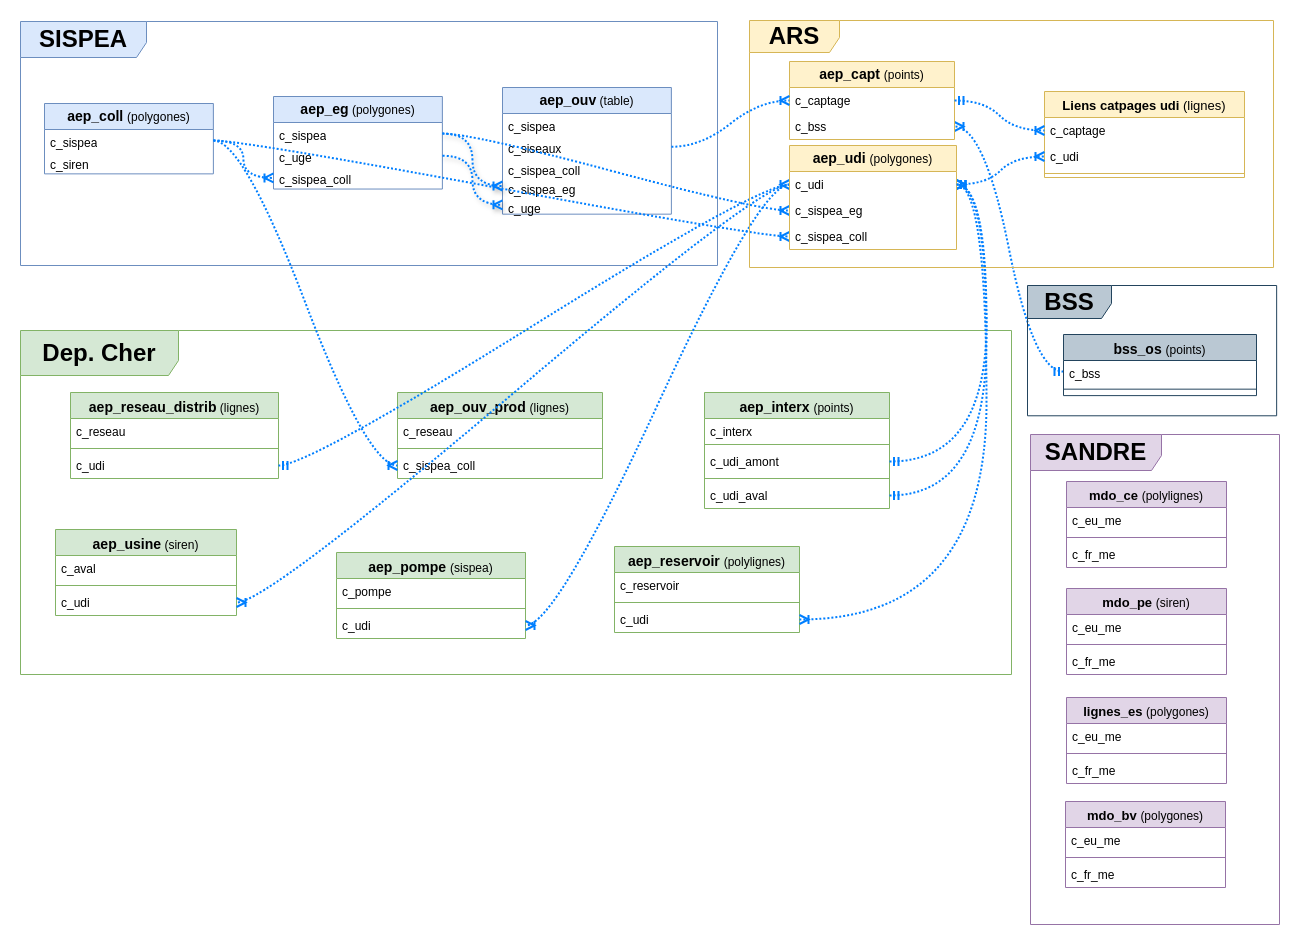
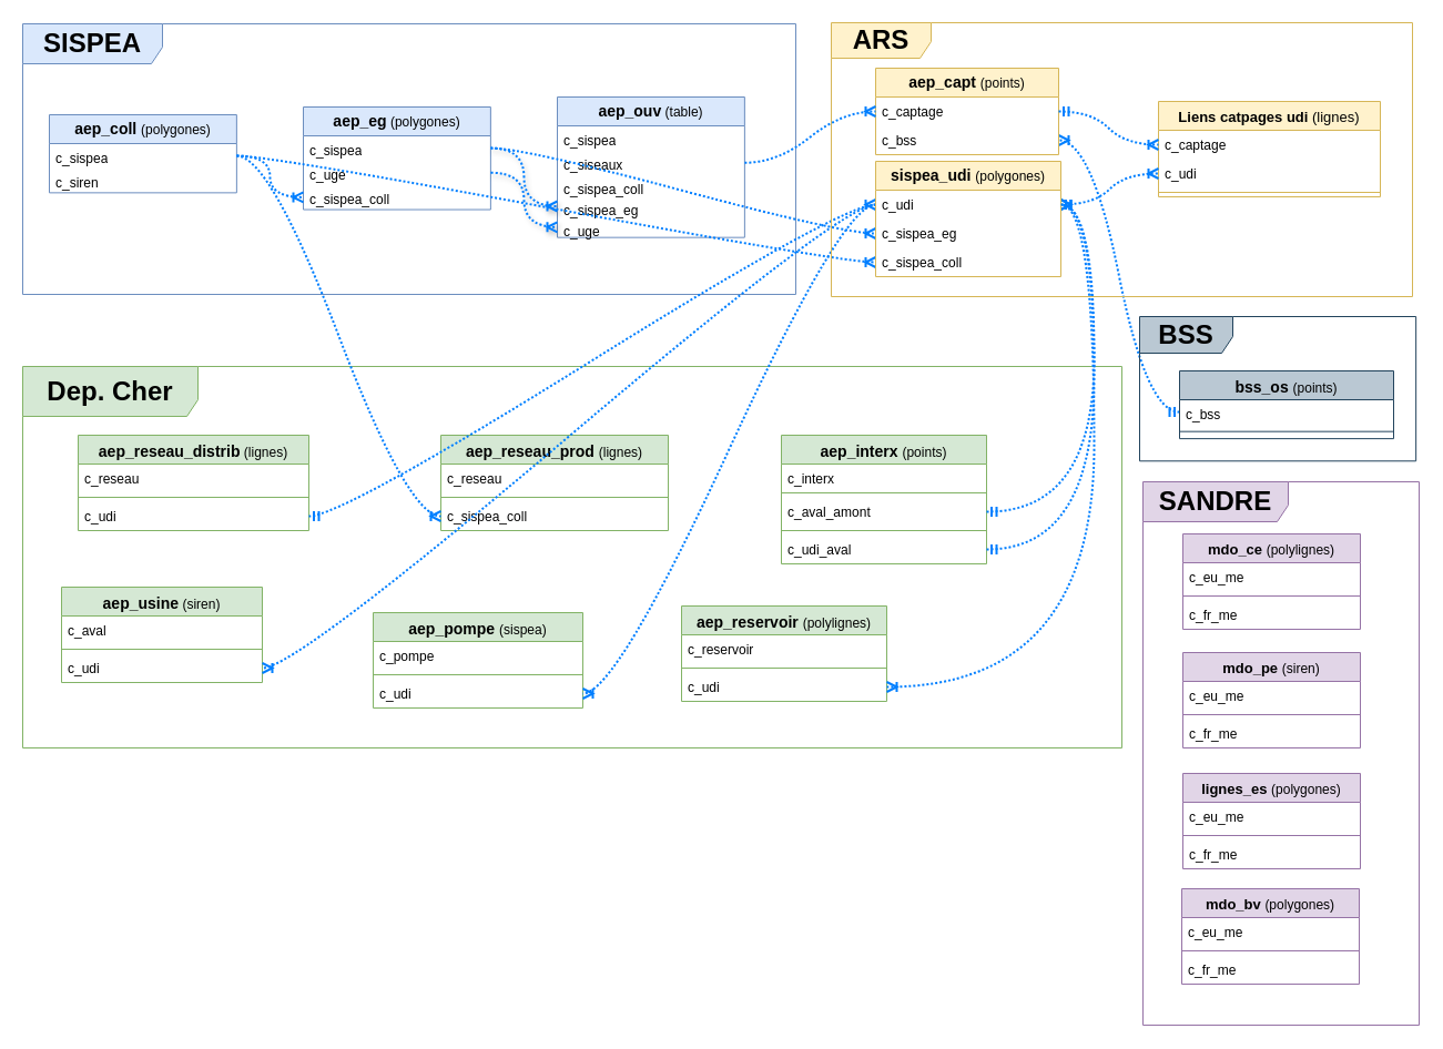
- <mxCell id="61" value="&lt;font style=&quot;font-size: 14px;&quot;&gt;&lt;b&gt;aep_udi&lt;font style=&quot;font-size: 14px;&quot;&gt; &lt;/font&gt;&lt;/b&gt;&lt;/font&gt;&lt;font style=&quot;font-size: 12px;&quot;&gt;(polygones)&lt;font style=&quot;font-size: 12px;&quot;&gt;&lt;br&gt;&lt;/font&gt;&lt;/font&gt;" style="swimlane;fontStyle=0;childLayout=stackLayout;horizontal=1;startSize=26;fillColor=#fff2cc;horizontalStack=0;resizeParent=1;resizeParentMax=0;resizeLast=0;collapsible=1;marginBottom=0;whiteSpace=wrap;html=1;strokeColor=#d6b656;" parent="56" vertex="1"><mxGeometry x="789" y="145" width="167" height="104" as="geometry" /></mxCell>
+ <mxCell id="61" value="&lt;font style=&quot;font-size: 14px;&quot;&gt;&lt;b&gt;sispea_udi&lt;font style=&quot;font-size: 14px;&quot;&gt; &lt;/font&gt;&lt;/b&gt;&lt;/font&gt;&lt;font style=&quot;font-size: 12px;&quot;&gt;(polygones)&lt;font style=&quot;font-size: 12px;&quot;&gt;&lt;br&gt;&lt;/font&gt;&lt;/font&gt;" style="swimlane;fontStyle=0;childLayout=stackLayout;horizontal=1;startSize=26;fillColor=#fff2cc;horizontalStack=0;resizeParent=1;resizeParentMax=0;resizeLast=0;collapsible=1;marginBottom=0;whiteSpace=wrap;html=1;strokeColor=#d6b656;" parent="56" vertex="1"><mxGeometry x="789" y="145" width="167" height="104" as="geometry" /></mxCell>
- <mxCell id="25" value="&lt;font style=&quot;font-size: 14px;&quot;&gt;aep_ouv_prod &lt;/font&gt;&lt;font style=&quot;font-size: 12px;&quot;&gt;&lt;span style=&quot;font-weight: normal;&quot;&gt;(lignes)&lt;/span&gt;&lt;font&gt;&lt;br&gt;&lt;/font&gt;&lt;/font&gt;" style="swimlane;fontStyle=1;align=center;verticalAlign=top;childLayout=stackLayout;horizontal=1;startSize=26;horizontalStack=0;resizeParent=1;resizeParentMax=0;resizeLast=0;collapsible=1;marginBottom=0;whiteSpace=wrap;html=1;fillColor=#d5e8d4;strokeColor=#82b366;" vertex="1" parent="1"><mxGeometry x="397" y="392" width="205" height="86" as="geometry" /></mxCell>
+ <mxCell id="25" value="&lt;font style=&quot;font-size: 14px;&quot;&gt;aep_reseau_prod &lt;/font&gt;&lt;font style=&quot;font-size: 12px;&quot;&gt;&lt;span style=&quot;font-weight: normal;&quot;&gt;(lignes)&lt;/span&gt;&lt;font&gt;&lt;br&gt;&lt;/font&gt;&lt;/font&gt;" style="swimlane;fontStyle=1;align=center;verticalAlign=top;childLayout=stackLayout;horizontal=1;startSize=26;horizontalStack=0;resizeParent=1;resizeParentMax=0;resizeLast=0;collapsible=1;marginBottom=0;whiteSpace=wrap;html=1;fillColor=#d5e8d4;strokeColor=#82b366;" vertex="1" parent="1"><mxGeometry x="397" y="392" width="205" height="86" as="geometry" /></mxCell>
- <mxCell id="46" value="c_udi_amont" style="text;strokeColor=none;fillColor=none;align=left;verticalAlign=top;spacingLeft=4;spacingRight=4;overflow=hidden;rotatable=0;points=[[0,0.5],[1,0.5]];portConstraint=eastwest;whiteSpace=wrap;html=1;" vertex="1" parent="43"><mxGeometry y="56" width="185" height="26" as="geometry" /></mxCell>
+ <mxCell id="46" value="c_aval_amont" style="text;strokeColor=none;fillColor=none;align=left;verticalAlign=top;spacingLeft=4;spacingRight=4;overflow=hidden;rotatable=0;points=[[0,0.5],[1,0.5]];portConstraint=eastwest;whiteSpace=wrap;html=1;" vertex="1" parent="43"><mxGeometry y="56" width="185" height="26" as="geometry" /></mxCell>
